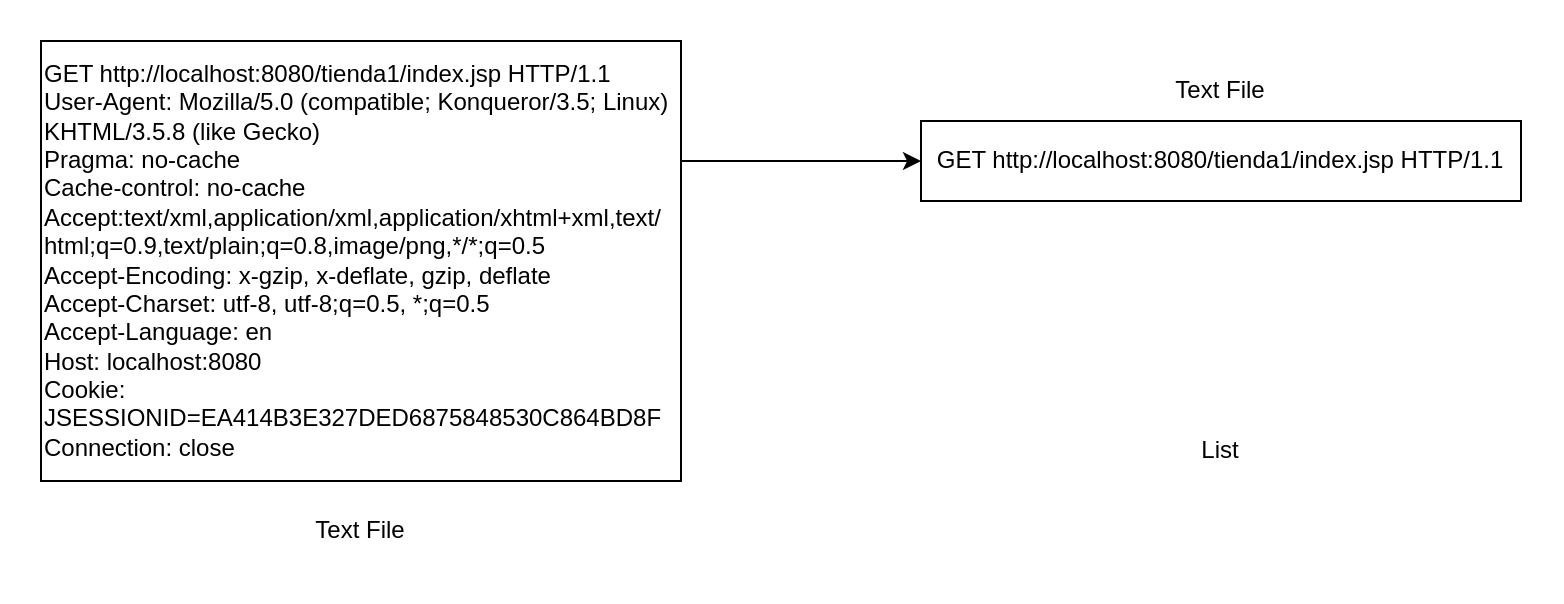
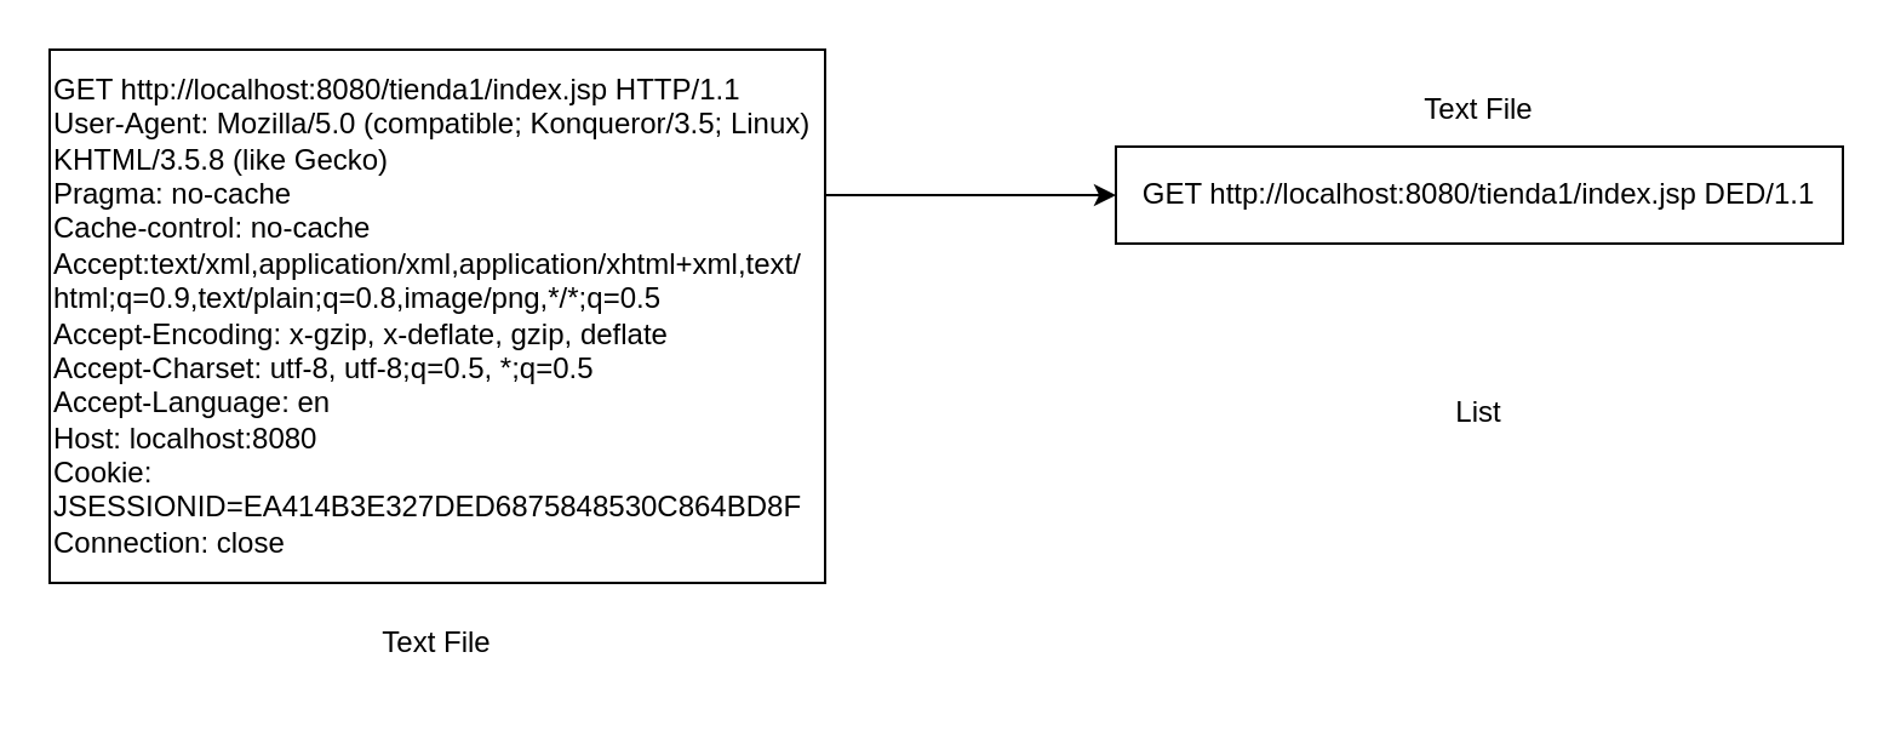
- <mxCell id="3" value="GET http://localhost:8080/tienda1/index.jsp HTTP/1.1" style="rounded=0;whiteSpace=wrap;html=1;" vertex="1" parent="1"><mxGeometry x="460" y="60" width="300" height="40" as="geometry" /></mxCell>
+ <mxCell id="3" value="GET http://localhost:8080/tienda1/index.jsp DED/1.1" style="rounded=0;whiteSpace=wrap;html=1;" vertex="1" parent="1"><mxGeometry x="460" y="60" width="300" height="40" as="geometry" /></mxCell>
- <mxCell id="6" value="List" style="text;html=1;align=center;verticalAlign=middle;whiteSpace=wrap;rounded=0;" vertex="1" parent="1"><mxGeometry x="580" y="210" width="60" height="30" as="geometry" /></mxCell>
+ <mxCell id="6" value="List" style="text;html=1;align=center;verticalAlign=middle;whiteSpace=wrap;rounded=0;" vertex="1" parent="1"><mxGeometry x="580" y="155" width="60" height="30" as="geometry" /></mxCell>
